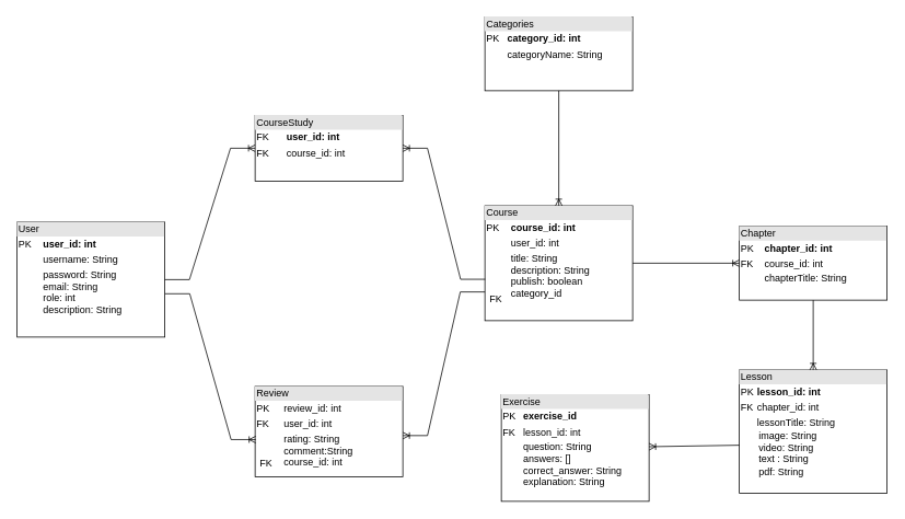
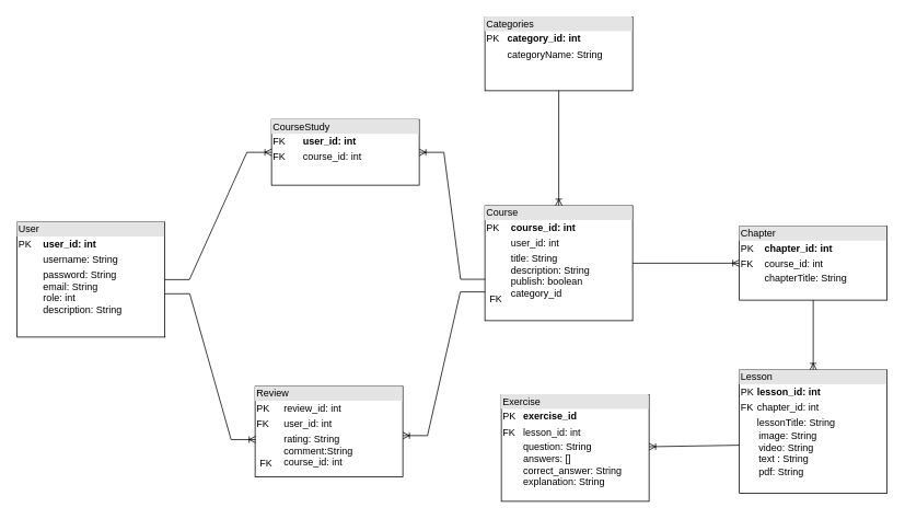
- <mxCell id="3" value="&lt;div style=&quot;box-sizing:border-box;width:100%;background:#e4e4e4;padding:2px;&quot;&gt;CourseStudy&lt;/div&gt;&lt;table style=&quot;width:100%;font-size:1em;&quot; cellpadding=&quot;2&quot; cellspacing=&quot;0&quot;&gt;&lt;tbody&gt;&lt;tr&gt;&lt;td&gt;FK&lt;/td&gt;&lt;td&gt;&lt;b&gt;user_id: int&lt;br&gt;&lt;/b&gt;&lt;/td&gt;&lt;/tr&gt;&lt;tr&gt;&lt;td&gt;FK&lt;/td&gt;&lt;td&gt;course_id: int&lt;/td&gt;&lt;/tr&gt;&lt;tr&gt;&lt;td&gt;&lt;/td&gt;&lt;td&gt;&lt;br&gt;&lt;/td&gt;&lt;/tr&gt;&lt;/tbody&gt;&lt;/table&gt;" style="verticalAlign=top;align=left;overflow=fill;html=1;whiteSpace=wrap;" parent="1" vertex="1"><mxGeometry x="310" y="140" width="180" height="80" as="geometry" /></mxCell>
+ <mxCell id="3" value="&lt;div style=&quot;box-sizing:border-box;width:100%;background:#e4e4e4;padding:2px;&quot;&gt;CourseStudy&lt;/div&gt;&lt;table style=&quot;width:100%;font-size:1em;&quot; cellpadding=&quot;2&quot; cellspacing=&quot;0&quot;&gt;&lt;tbody&gt;&lt;tr&gt;&lt;td&gt;FK&lt;/td&gt;&lt;td&gt;&lt;b&gt;user_id: int&lt;br&gt;&lt;/b&gt;&lt;/td&gt;&lt;/tr&gt;&lt;tr&gt;&lt;td&gt;FK&lt;/td&gt;&lt;td&gt;course_id: int&lt;/td&gt;&lt;/tr&gt;&lt;tr&gt;&lt;td&gt;&lt;/td&gt;&lt;td&gt;&lt;br&gt;&lt;/td&gt;&lt;/tr&gt;&lt;/tbody&gt;&lt;/table&gt;" style="verticalAlign=top;align=left;overflow=fill;html=1;whiteSpace=wrap;" parent="1" vertex="1"><mxGeometry x="330" y="145" width="180" height="80" as="geometry" /></mxCell>
